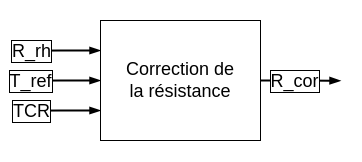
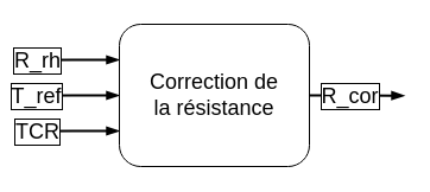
- <mxCell id="10" value="&lt;font style=&quot;font-size: 18px&quot;&gt;Correction de&lt;br&gt;la résistance&lt;/font&gt;" style="whiteSpace=wrap;html=1;rounded=0;" vertex="1" parent="1"><mxGeometry x="100" y="20" width="160" height="120" as="geometry" /></mxCell>
+ <mxCell id="10" value="&lt;font style=&quot;font-size: 18px&quot;&gt;Correction de&lt;br&gt;la résistance&lt;/font&gt;" style="rounded=1;whiteSpace=wrap;html=1;" vertex="1" parent="1"><mxGeometry x="100" y="20" width="160" height="120" as="geometry" /></mxCell>
